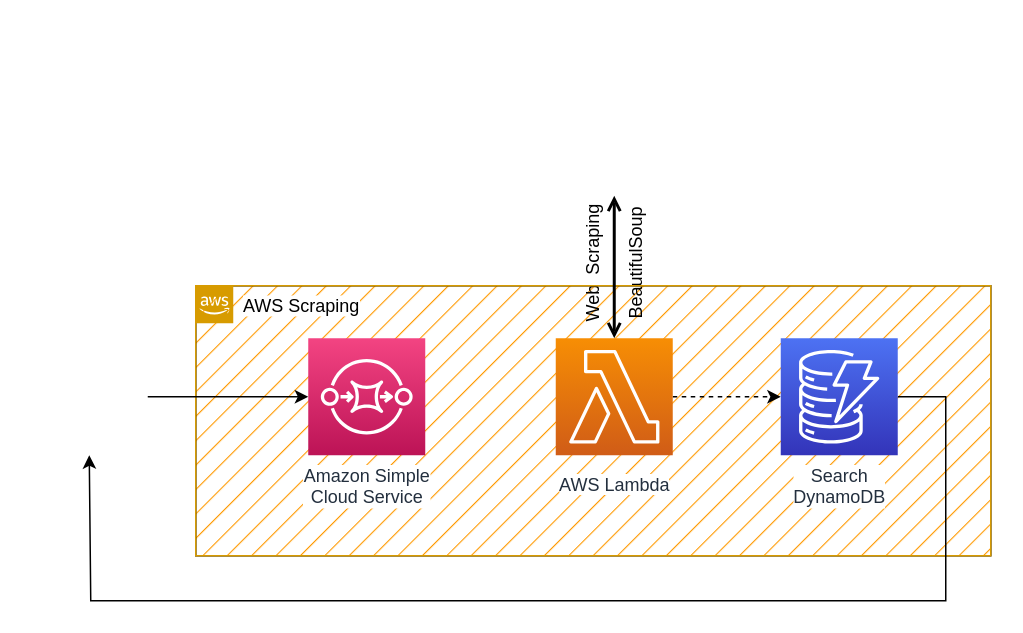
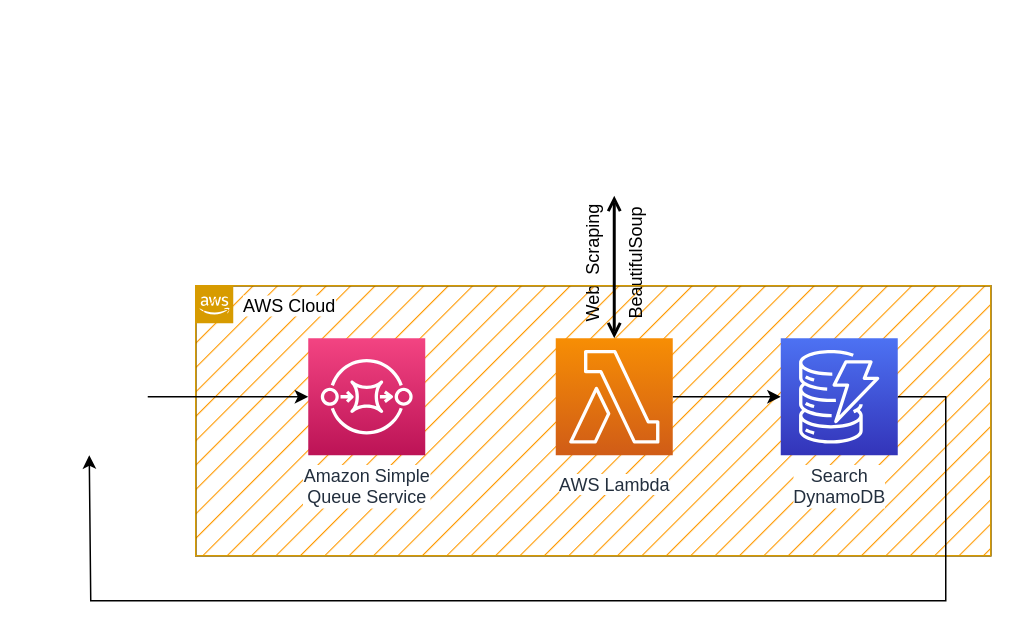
- <mxCell id="4" value="AWS Scraping" style="points=[[0,0],[0.25,0],[0.5,0],[0.75,0],[1,0],[1,0.25],[1,0.5],[1,0.75],[1,1],[0.75,1],[0.5,1],[0.25,1],[0,1],[0,0.75],[0,0.5],[0,0.25]];outlineConnect=0;html=1;whiteSpace=wrap;fontSize=12;fontStyle=0;shape=mxgraph.aws4.group;grIcon=mxgraph.aws4.group_aws_cloud_alt;strokeColor=#d79b00;fillColor=none;verticalAlign=top;align=left;spacingLeft=30;dashed=0;labelBackgroundColor=#ffffff;container=0;pointerEvents=0;collapsible=0;recursiveResize=0;fillStyle=auto;" parent="1" vertex="1"><mxGeometry x="130" y="190" width="530" height="180" as="geometry" /></mxCell>
+ <mxCell id="4" value="AWS Cloud" style="points=[[0,0],[0.25,0],[0.5,0],[0.75,0],[1,0],[1,0.25],[1,0.5],[1,0.75],[1,1],[0.75,1],[0.5,1],[0.25,1],[0,1],[0,0.75],[0,0.5],[0,0.25]];outlineConnect=0;html=1;whiteSpace=wrap;fontSize=12;fontStyle=0;shape=mxgraph.aws4.group;grIcon=mxgraph.aws4.group_aws_cloud_alt;strokeColor=#d79b00;fillColor=none;verticalAlign=top;align=left;spacingLeft=30;dashed=0;labelBackgroundColor=#ffffff;container=0;pointerEvents=0;collapsible=0;recursiveResize=0;fillStyle=auto;" parent="1" vertex="1"><mxGeometry x="130" y="190" width="530" height="180" as="geometry" /></mxCell>
- <mxCell id="9" style="edgeStyle=orthogonalEdgeStyle;rounded=0;orthogonalLoop=1;jettySize=auto;html=1;dashed=1;" edge="1" parent="1" source="10" target="12"><mxGeometry relative="1" as="geometry" /></mxCell>
+ <mxCell id="9" style="edgeStyle=orthogonalEdgeStyle;rounded=0;orthogonalLoop=1;jettySize=auto;html=1;" edge="1" parent="1" source="10" target="12"><mxGeometry relative="1" as="geometry" /></mxCell>
- <mxCell id="8" value="Amazon Simple&lt;br&gt;Cloud Service&lt;br&gt;" style="outlineConnect=0;fontColor=#232F3E;gradientColor=#F34482;gradientDirection=north;fillColor=#BC1356;strokeColor=#ffffff;dashed=0;verticalLabelPosition=bottom;verticalAlign=top;align=center;html=1;fontSize=12;fontStyle=0;aspect=fixed;shape=mxgraph.aws4.resourceIcon;resIcon=mxgraph.aws4.sqs;labelBackgroundColor=#ffffff;" parent="1" vertex="1"><mxGeometry x="205" y="225" width="78" height="78" as="geometry" /></mxCell>
+ <mxCell id="8" value="Amazon Simple&lt;br&gt;Queue Service&lt;br&gt;" style="outlineConnect=0;fontColor=#232F3E;gradientColor=#F34482;gradientDirection=north;fillColor=#BC1356;strokeColor=#ffffff;dashed=0;verticalLabelPosition=bottom;verticalAlign=top;align=center;html=1;fontSize=12;fontStyle=0;aspect=fixed;shape=mxgraph.aws4.resourceIcon;resIcon=mxgraph.aws4.sqs;labelBackgroundColor=#ffffff;" parent="1" vertex="1"><mxGeometry x="205" y="225" width="78" height="78" as="geometry" /></mxCell>
